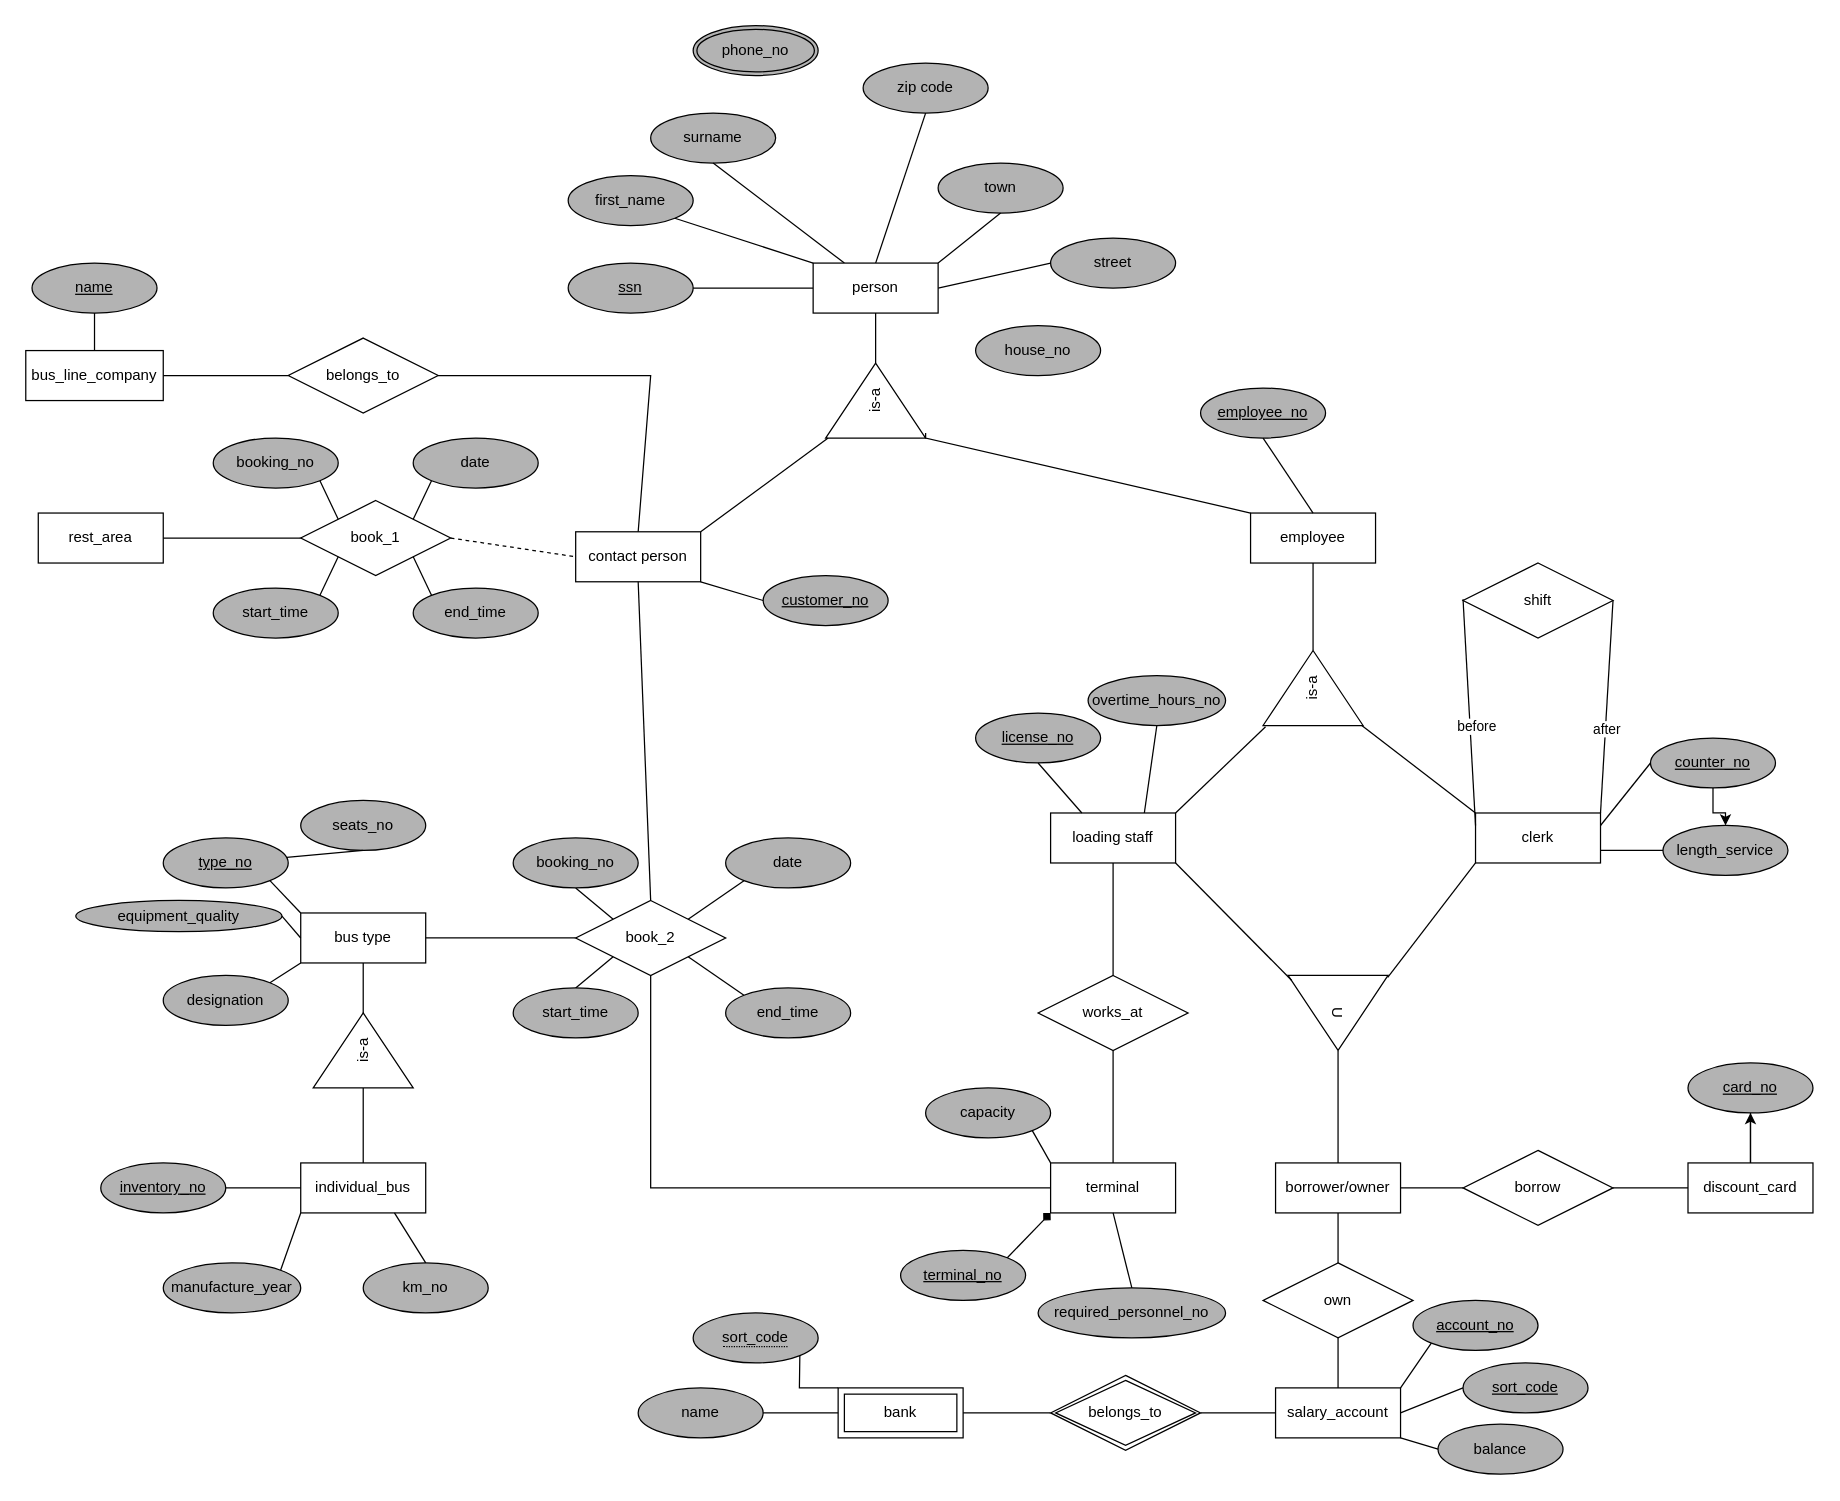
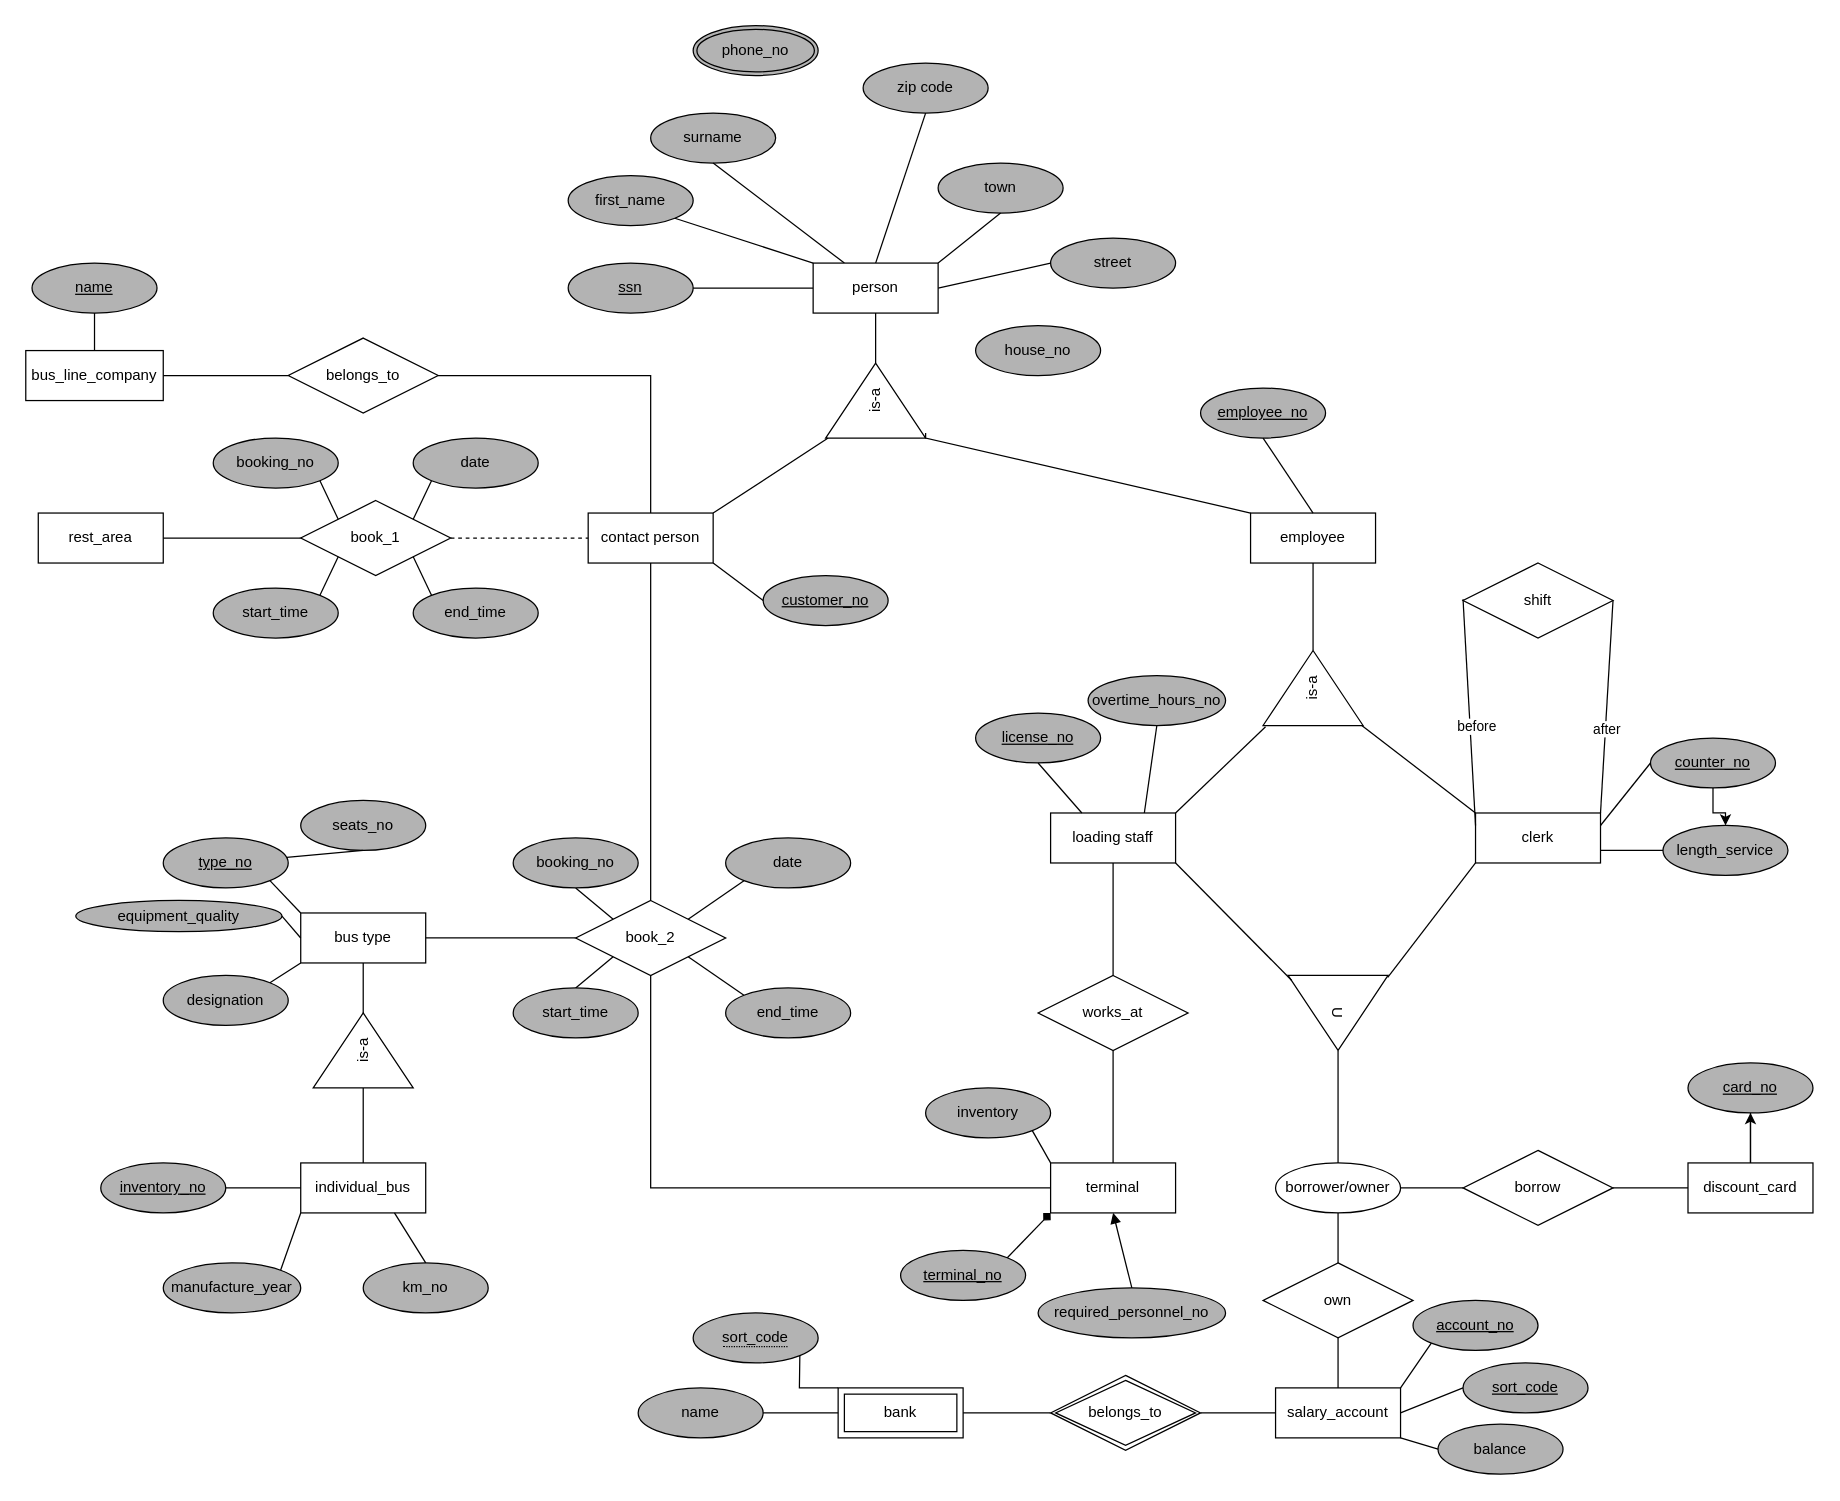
- <mxCell id="14" value="contact person" style="whiteSpace=wrap;html=1;align=center;" parent="1" vertex="1"><mxGeometry x="460" y="425" width="100" height="40" as="geometry" /></mxCell>
+ <mxCell id="14" value="contact person" style="whiteSpace=wrap;html=1;align=center;" parent="1" vertex="1"><mxGeometry x="470" y="410" width="100" height="40" as="geometry" /></mxCell>
- <mxCell id="52" value="capacity" style="ellipse;whiteSpace=wrap;html=1;align=center;fillColor=#B3B3B3;" parent="1" vertex="1"><mxGeometry x="740" y="870" width="100" height="40" as="geometry" /></mxCell>
+ <mxCell id="52" value="inventory" style="ellipse;whiteSpace=wrap;html=1;align=center;fillColor=#B3B3B3;" parent="1" vertex="1"><mxGeometry x="740" y="870" width="100" height="40" as="geometry" /></mxCell>
- <mxCell id="109" value="borrower/owner" style="whiteSpace=wrap;html=1;align=center;" vertex="1" parent="1"><mxGeometry x="1020" y="930" width="100" height="40" as="geometry" /></mxCell>
+ <mxCell id="109" value="borrower/owner" style="ellipse;whiteSpace=wrap;html=1;align=center;" vertex="1" parent="1"><mxGeometry x="1020" y="930" width="100" height="40" as="geometry" /></mxCell>
- <mxCell id="51" value="" style="endArrow=none;html=1;rounded=0;exitX=0.5;exitY=0;exitDx=0;exitDy=0;entryX=0.5;entryY=1;entryDx=0;entryDy=0;" parent="1" source="50" target="45" edge="1"><mxGeometry relative="1" as="geometry"><mxPoint x="1130" y="850" as="sourcePoint" /><mxPoint x="1290" y="850" as="targetPoint" /></mxGeometry></mxCell>
+ <mxCell id="51" value="" style="endArrow=block;html=1;rounded=0;exitX=0.5;exitY=0;exitDx=0;exitDy=0;entryX=0.5;entryY=1;entryDx=0;entryDy=0;" parent="1" source="50" target="45" edge="1"><mxGeometry relative="1" as="geometry"><mxPoint x="1130" y="850" as="sourcePoint" /><mxPoint x="1290" y="850" as="targetPoint" /></mxGeometry></mxCell>
